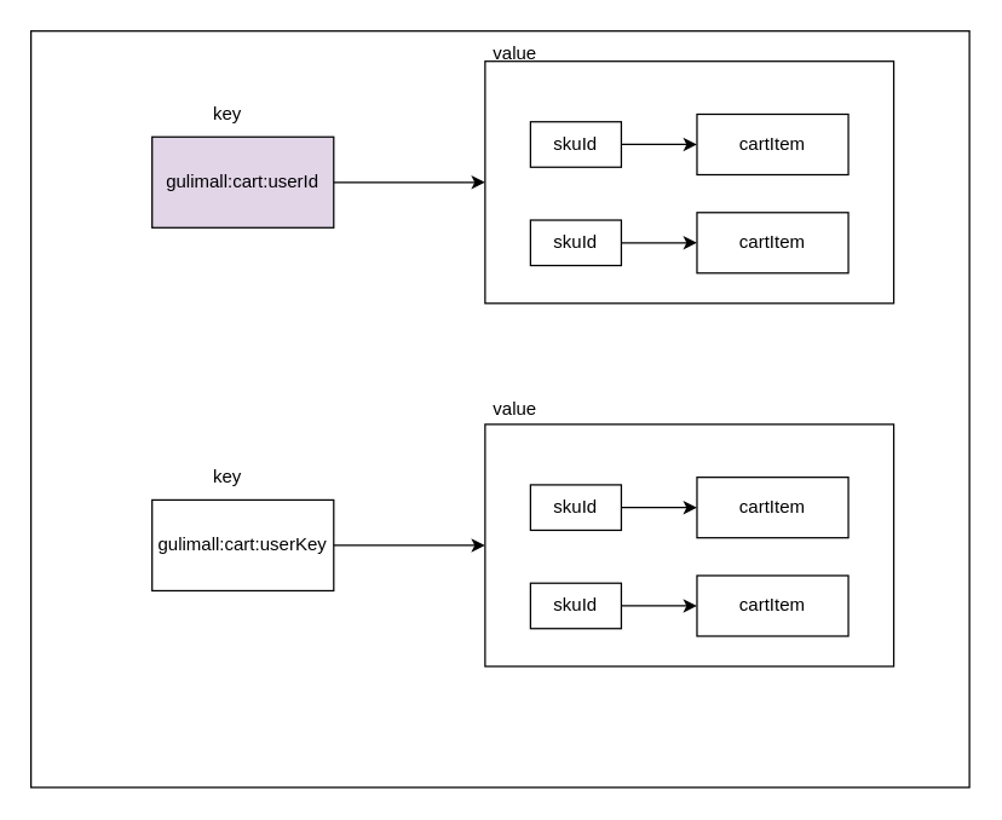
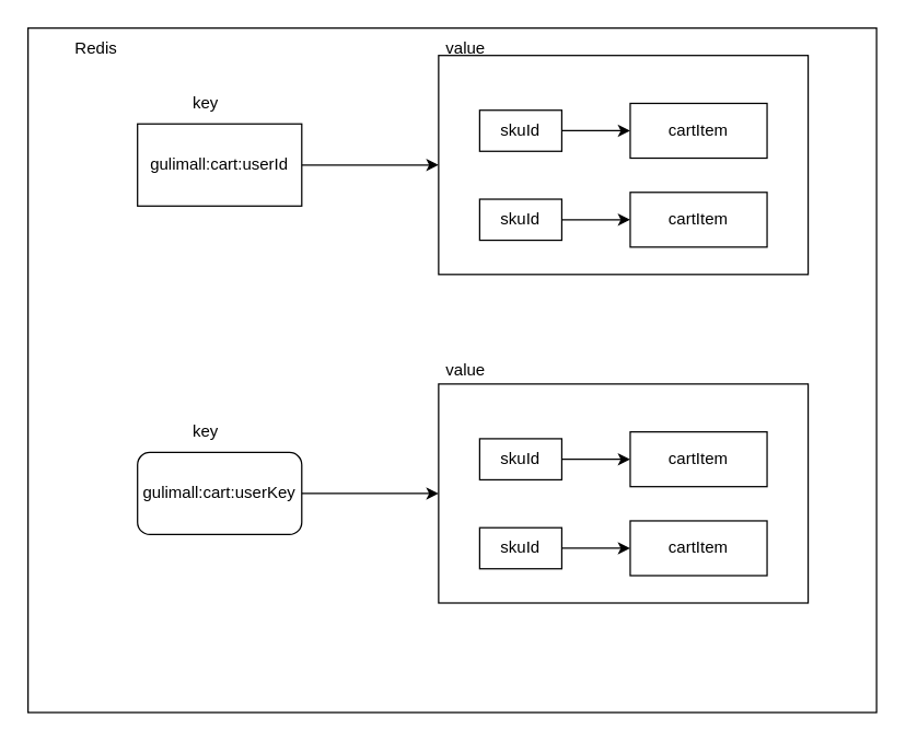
+ <mxCell id="3" value="Redis" style="text;html=1;strokeColor=none;fillColor=none;align=center;verticalAlign=middle;whiteSpace=wrap;rounded=0;" vertex="1" parent="1"><mxGeometry x="40" y="20" width="60" height="30" as="geometry" /></mxCell>
- <mxCell id="5" value="gulimall:cart:userId" style="rounded=0;whiteSpace=wrap;html=1;fillColor=#e1d5e7;" vertex="1" parent="1"><mxGeometry x="100" y="90" width="120" height="60" as="geometry" /></mxCell>
+ <mxCell id="5" value="gulimall:cart:userId" style="rounded=0;whiteSpace=wrap;html=1;" vertex="1" parent="1"><mxGeometry x="100" y="90" width="120" height="60" as="geometry" /></mxCell>
- <mxCell id="16" value="gulimall:cart:userKey" style="rounded=0;whiteSpace=wrap;html=1;" vertex="1" parent="1"><mxGeometry x="100" y="330" width="120" height="60" as="geometry" /></mxCell>
+ <mxCell id="16" value="gulimall:cart:userKey" style="whiteSpace=wrap;html=1;rounded=1;" vertex="1" parent="1"><mxGeometry x="100" y="330" width="120" height="60" as="geometry" /></mxCell>
